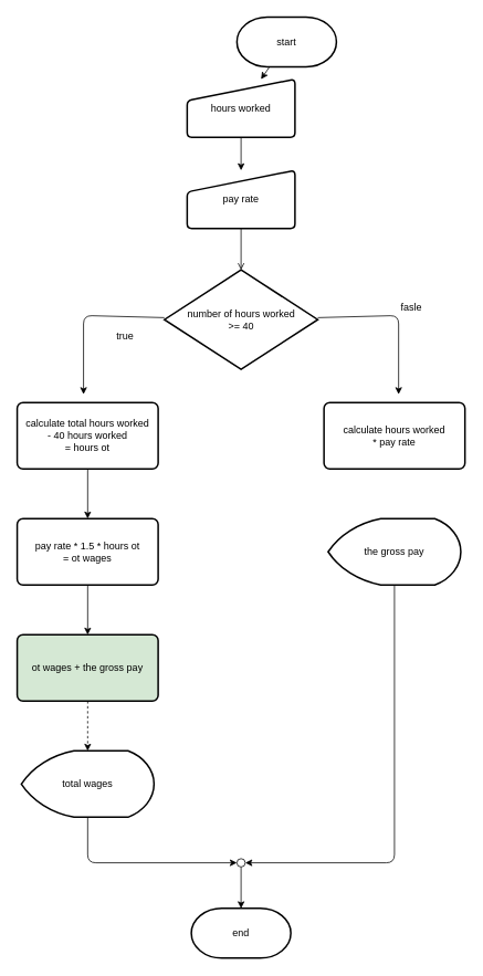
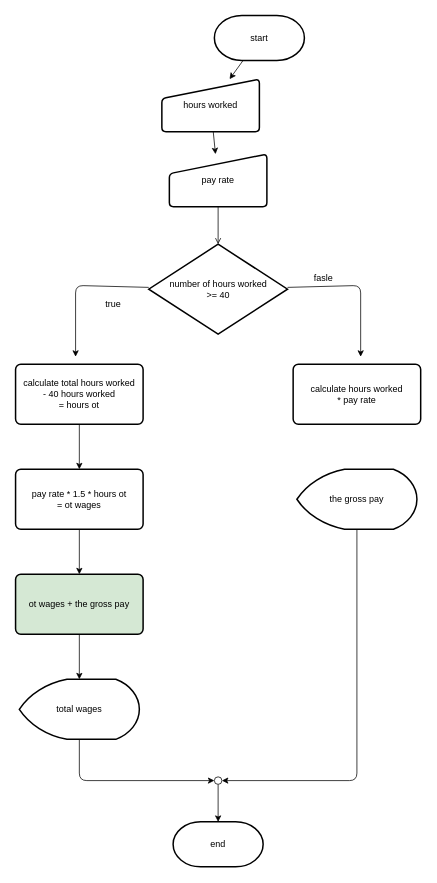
- <mxCell id="5" value="hours worked" style="html=1;strokeWidth=2;shape=manualInput;whiteSpace=wrap;rounded=1;size=26;arcSize=11;" vertex="1" parent="1"><mxGeometry x="225" y="95" width="130" height="70" as="geometry" /></mxCell>
+ <mxCell id="5" value="hours worked" style="html=1;strokeWidth=2;shape=manualInput;whiteSpace=wrap;rounded=1;size=26;arcSize=11;" vertex="1" parent="1"><mxGeometry x="215" y="105" width="130" height="70" as="geometry" /></mxCell>
- <mxCell id="15" value="fasle" style="text;html=1;align=center;verticalAlign=middle;resizable=0;points=[];autosize=1;strokeColor=none;fillColor=none;" vertex="1" parent="1"><mxGeometry x="470" y="355" width="50" height="30" as="geometry" /></mxCell>
+ <mxCell id="15" value="fasle" style="text;html=1;align=center;verticalAlign=middle;resizable=0;points=[];autosize=1;strokeColor=none;fillColor=none;" vertex="1" parent="1"><mxGeometry x="405" y="355" width="50" height="30" as="geometry" /></mxCell>
- <mxCell id="20" value="" style="edgeStyle=none;html=1;dashed=1;" edge="1" parent="1" source="21" target="23"><mxGeometry relative="1" as="geometry" /></mxCell>
+ <mxCell id="20" value="" style="edgeStyle=none;html=1;" edge="1" parent="1" source="21" target="23"><mxGeometry relative="1" as="geometry" /></mxCell>
